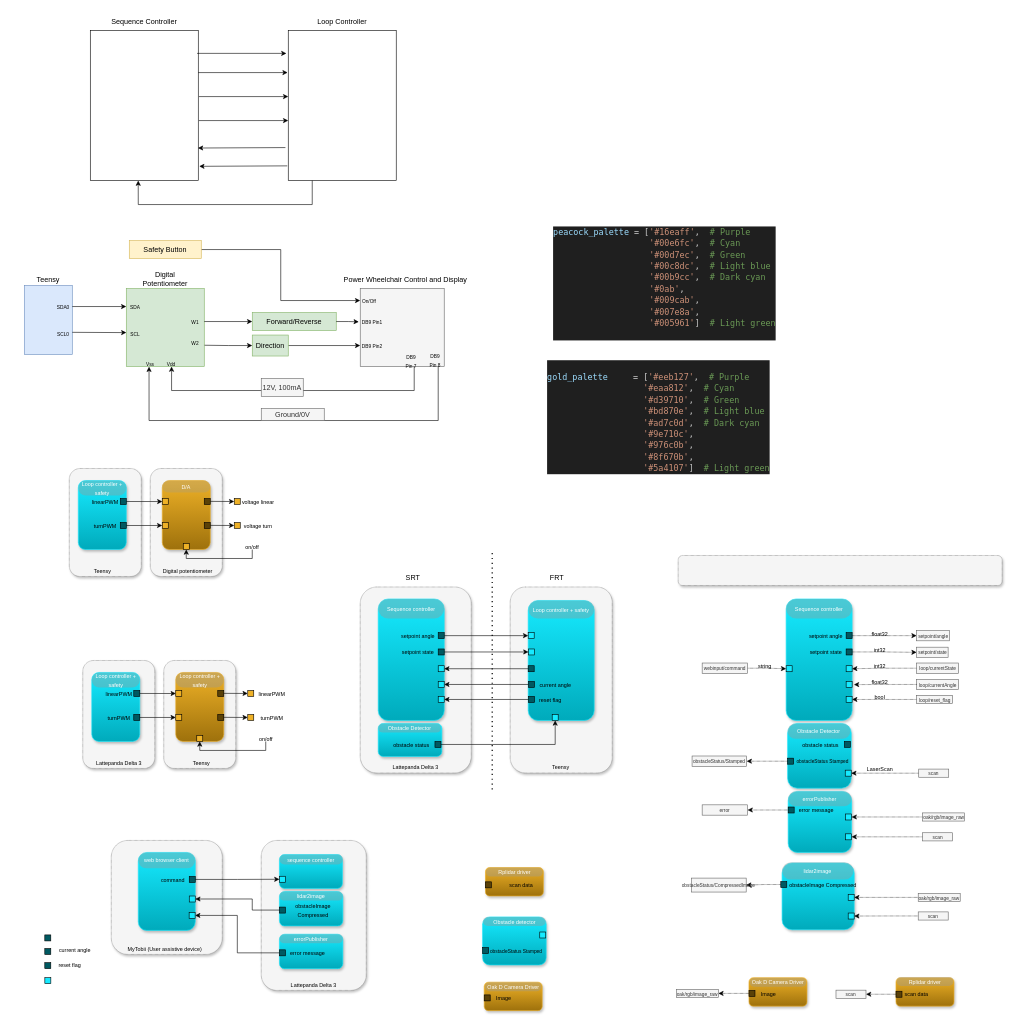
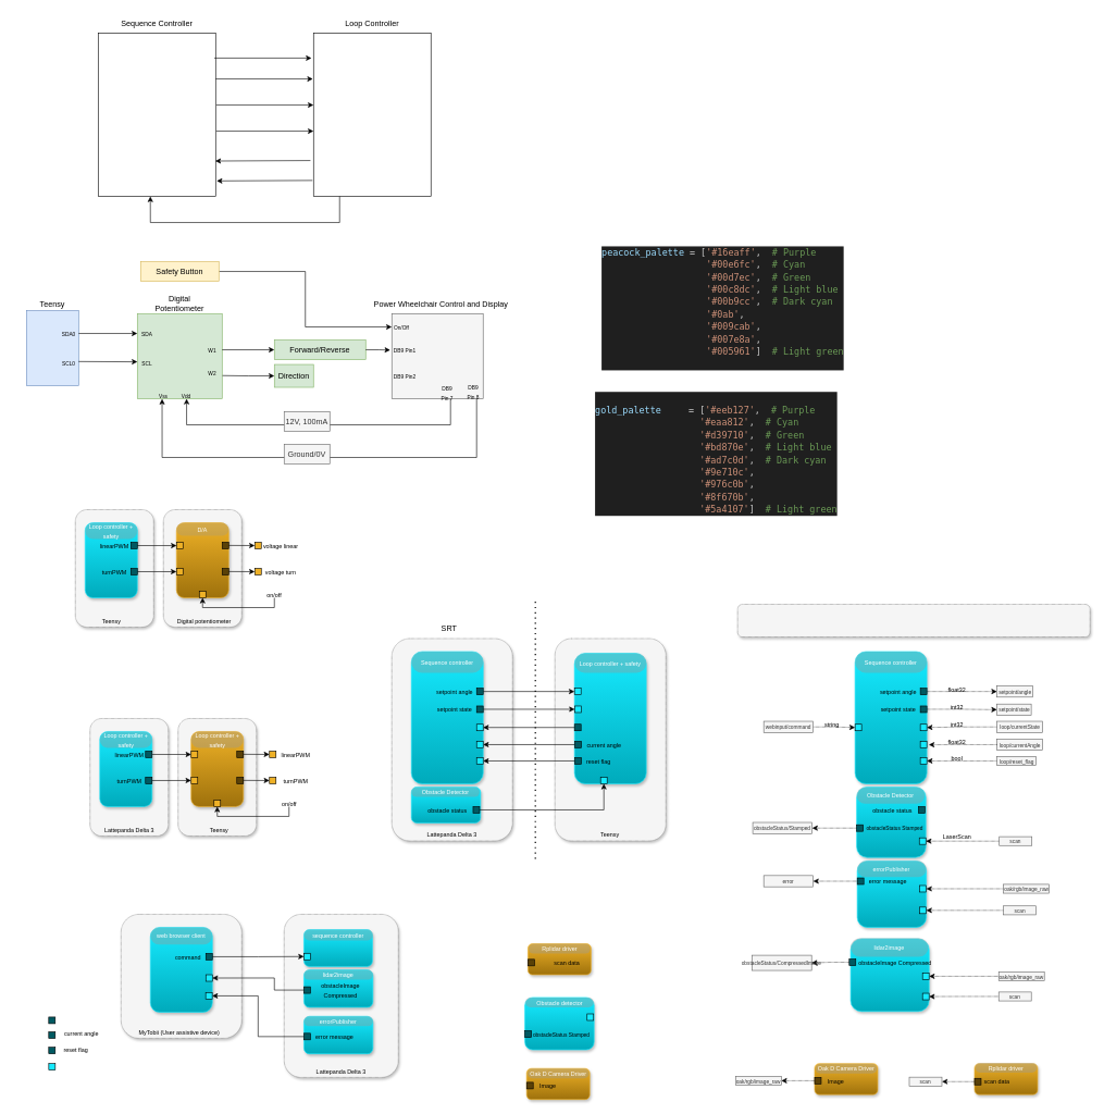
- <mxCell id="25" style="edgeStyle=orthogonalEdgeStyle;rounded=0;orthogonalLoop=1;jettySize=auto;html=1;entryX=0;entryY=0.5;entryDx=0;entryDy=0;" parent="1" source="26" target="28" edge="1"><mxGeometry relative="1" as="geometry" /></mxCell>
- <mxCell id="32" value="Ground/0V" style="text;html=1;align=center;verticalAlign=middle;whiteSpace=wrap;rounded=0;fillColor=#f5f5f5;strokeColor=#666666;fontColor=#333333;" parent="1" vertex="1"><mxGeometry x="435" y="680" width="105" height="20" as="geometry" /></mxCell>
+ <mxCell id="32" value="Ground/0V" style="text;html=1;align=center;verticalAlign=middle;whiteSpace=wrap;rounded=0;fillColor=#f5f5f5;strokeColor=#666666;fontColor=#333333;" parent="1" vertex="1"><mxGeometry x="435" y="680" width="70" height="30" as="geometry" /></mxCell>
- <mxCell id="138" value="FRT" style="text;html=1;align=center;verticalAlign=middle;whiteSpace=wrap;rounded=0;" parent="1" vertex="1"><mxGeometry x="898.34" y="947.5" width="60" height="30" as="geometry" /></mxCell>
